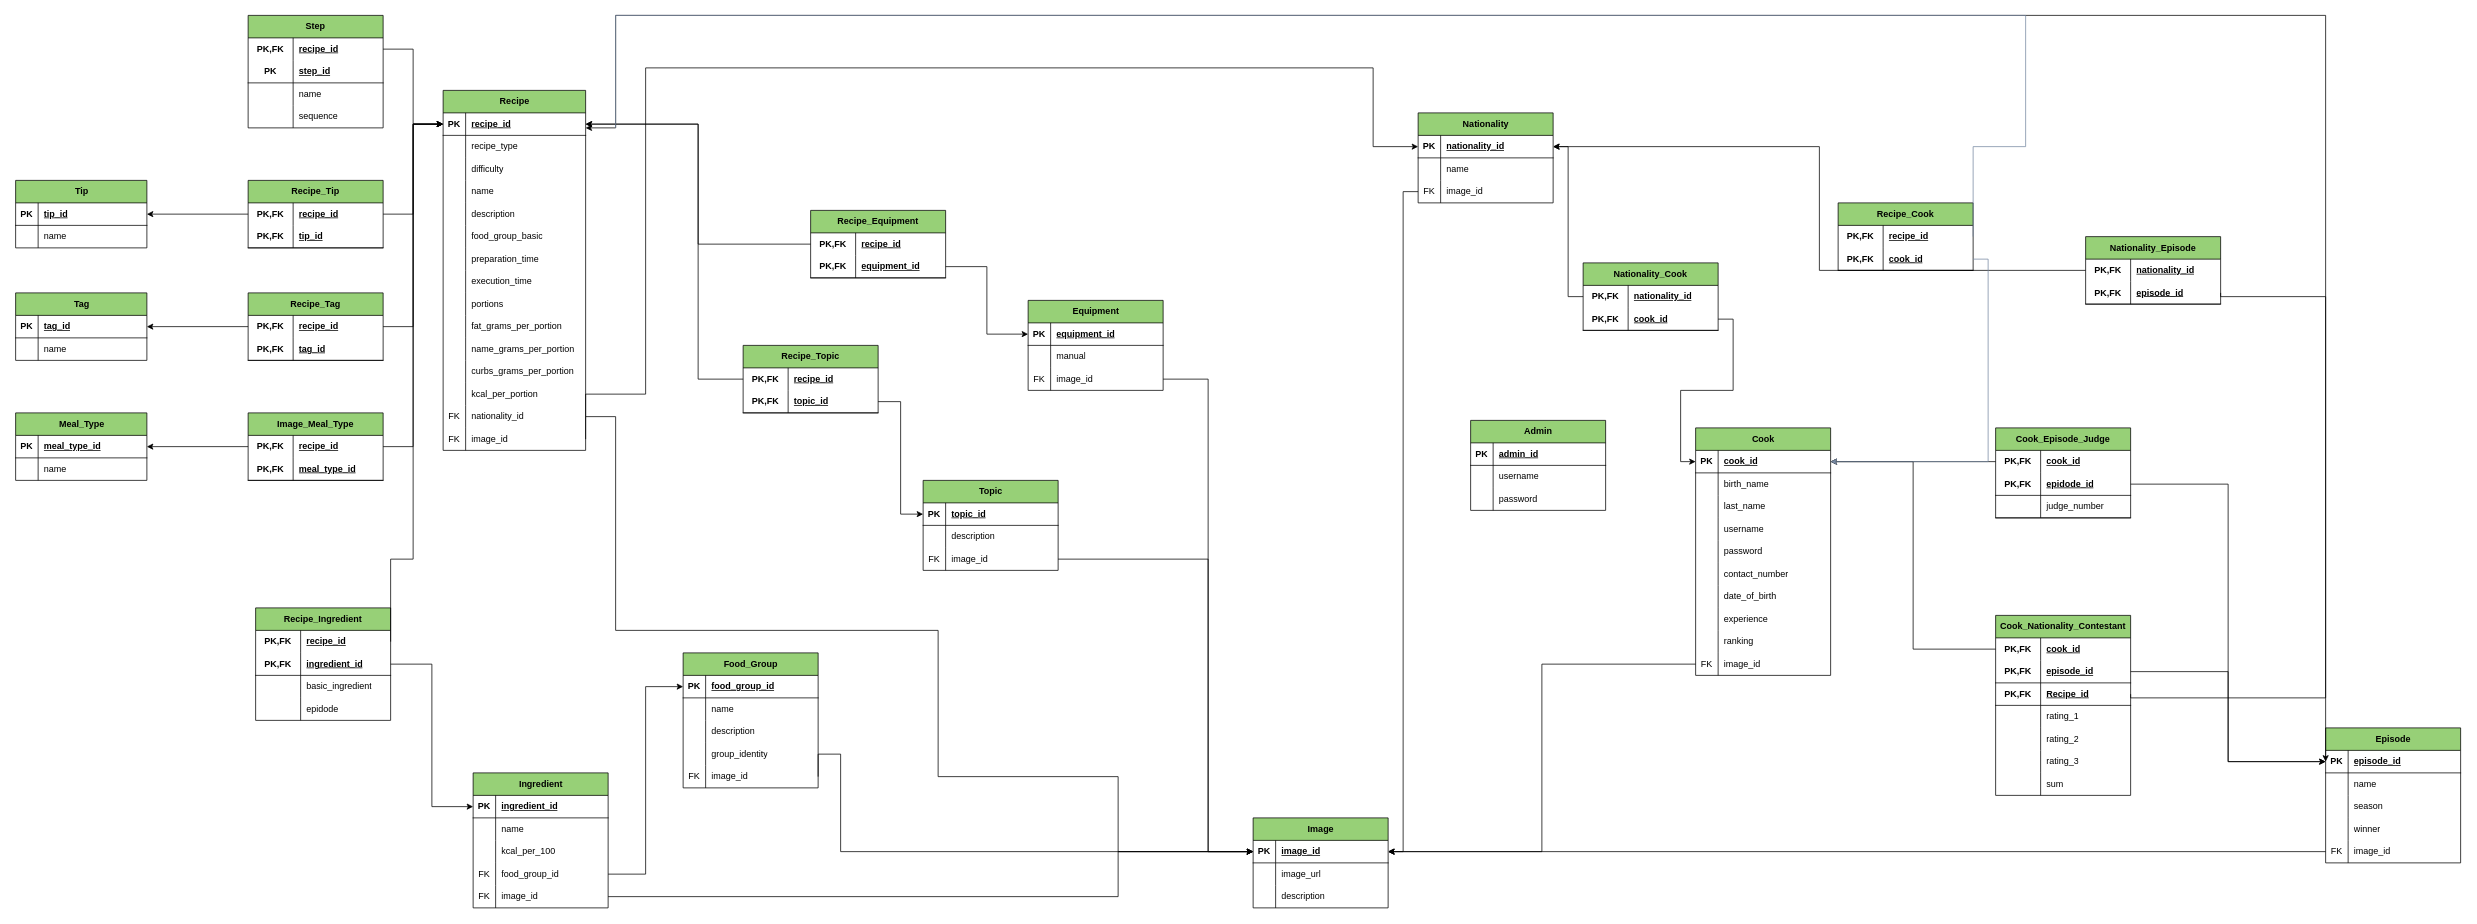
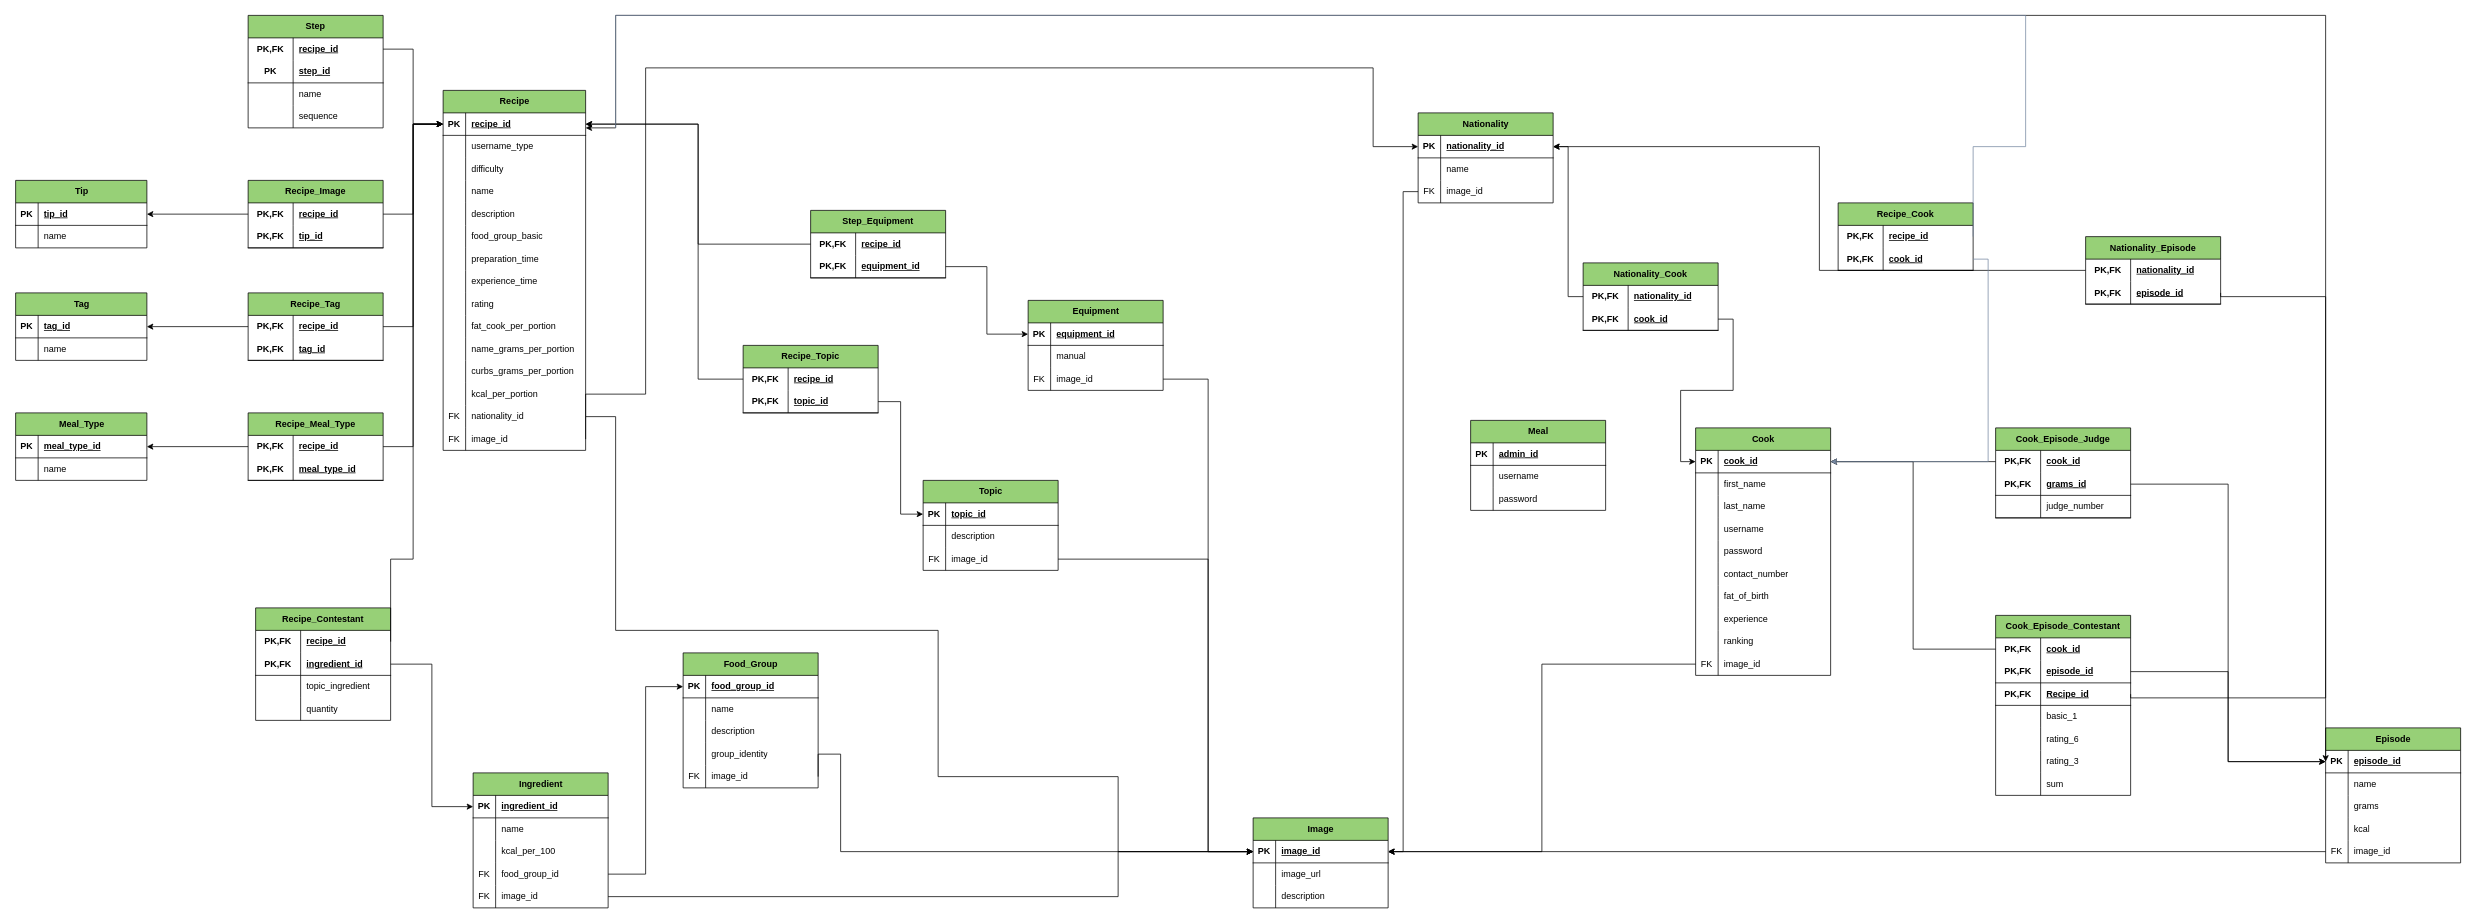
- <mxCell id="8" value="recipe_type" style="shape=partialRectangle;connectable=0;fillColor=none;top=0;left=0;bottom=0;right=0;align=left;spacingLeft=6;overflow=hidden;whiteSpace=wrap;html=1;" parent="6" vertex="1"><mxGeometry x="30" width="160" height="30" as="geometry"><mxRectangle width="160" height="30" as="alternateBounds" /></mxGeometry></mxCell>
+ <mxCell id="8" value="username_type" style="shape=partialRectangle;connectable=0;fillColor=none;top=0;left=0;bottom=0;right=0;align=left;spacingLeft=6;overflow=hidden;whiteSpace=wrap;html=1;" parent="6" vertex="1"><mxGeometry x="30" width="160" height="30" as="geometry"><mxRectangle width="160" height="30" as="alternateBounds" /></mxGeometry></mxCell>
- <mxCell id="107" value="Recipe_Tip" style="shape=table;startSize=30;container=1;collapsible=1;childLayout=tableLayout;fixedRows=1;rowLines=0;fontStyle=1;align=center;resizeLast=1;html=1;whiteSpace=wrap;fillColor=#97D077;" parent="1" vertex="1"><mxGeometry x="330" y="240" width="180" height="90" as="geometry" /></mxCell>
+ <mxCell id="107" value="Recipe_Image" style="shape=table;startSize=30;container=1;collapsible=1;childLayout=tableLayout;fixedRows=1;rowLines=0;fontStyle=1;align=center;resizeLast=1;html=1;whiteSpace=wrap;fillColor=#97D077;" parent="1" vertex="1"><mxGeometry x="330" y="240" width="180" height="90" as="geometry" /></mxCell>
- <mxCell id="147" value="Recipe_Equipment" style="shape=table;startSize=30;container=1;collapsible=1;childLayout=tableLayout;fixedRows=1;rowLines=0;fontStyle=1;align=center;resizeLast=1;html=1;whiteSpace=wrap;fillColor=#97D077;" parent="1" vertex="1"><mxGeometry x="1080" y="280" width="180" height="90" as="geometry" /></mxCell>
+ <mxCell id="147" value="Step_Equipment" style="shape=table;startSize=30;container=1;collapsible=1;childLayout=tableLayout;fixedRows=1;rowLines=0;fontStyle=1;align=center;resizeLast=1;html=1;whiteSpace=wrap;fillColor=#97D077;" parent="1" vertex="1"><mxGeometry x="1080" y="280" width="180" height="90" as="geometry" /></mxCell>
- <mxCell id="26" value="execution_time" style="shape=partialRectangle;connectable=0;fillColor=none;top=0;left=0;bottom=0;right=0;align=left;spacingLeft=6;overflow=hidden;whiteSpace=wrap;html=1;" parent="24" vertex="1"><mxGeometry x="30" width="160" height="30" as="geometry"><mxRectangle width="160" height="30" as="alternateBounds" /></mxGeometry></mxCell>
+ <mxCell id="26" value="experience_time" style="shape=partialRectangle;connectable=0;fillColor=none;top=0;left=0;bottom=0;right=0;align=left;spacingLeft=6;overflow=hidden;whiteSpace=wrap;html=1;" parent="24" vertex="1"><mxGeometry x="30" width="160" height="30" as="geometry"><mxRectangle width="160" height="30" as="alternateBounds" /></mxGeometry></mxCell>
- <mxCell id="29" value="portions" style="shape=partialRectangle;connectable=0;fillColor=none;top=0;left=0;bottom=0;right=0;align=left;spacingLeft=6;overflow=hidden;whiteSpace=wrap;html=1;" parent="27" vertex="1"><mxGeometry x="30" width="160" height="30" as="geometry"><mxRectangle width="160" height="30" as="alternateBounds" /></mxGeometry></mxCell>
+ <mxCell id="29" value="rating" style="shape=partialRectangle;connectable=0;fillColor=none;top=0;left=0;bottom=0;right=0;align=left;spacingLeft=6;overflow=hidden;whiteSpace=wrap;html=1;" parent="27" vertex="1"><mxGeometry x="30" width="160" height="30" as="geometry"><mxRectangle width="160" height="30" as="alternateBounds" /></mxGeometry></mxCell>
- <mxCell id="32" value="fat_grams_per_portion" style="shape=partialRectangle;connectable=0;fillColor=none;top=0;left=0;bottom=0;right=0;align=left;spacingLeft=6;overflow=hidden;whiteSpace=wrap;html=1;" parent="30" vertex="1"><mxGeometry x="30" width="160" height="30" as="geometry"><mxRectangle width="160" height="30" as="alternateBounds" /></mxGeometry></mxCell>
+ <mxCell id="32" value="fat_cook_per_portion" style="shape=partialRectangle;connectable=0;fillColor=none;top=0;left=0;bottom=0;right=0;align=left;spacingLeft=6;overflow=hidden;whiteSpace=wrap;html=1;" parent="30" vertex="1"><mxGeometry x="30" width="160" height="30" as="geometry"><mxRectangle width="160" height="30" as="alternateBounds" /></mxGeometry></mxCell>
- <mxCell id="100" value="Image_Meal_Type" style="shape=table;startSize=30;container=1;collapsible=1;childLayout=tableLayout;fixedRows=1;rowLines=0;fontStyle=1;align=center;resizeLast=1;html=1;whiteSpace=wrap;fillColor=#97D077;" parent="1" vertex="1"><mxGeometry x="330" y="550" width="180" height="90" as="geometry" /></mxCell>
+ <mxCell id="100" value="Recipe_Meal_Type" style="shape=table;startSize=30;container=1;collapsible=1;childLayout=tableLayout;fixedRows=1;rowLines=0;fontStyle=1;align=center;resizeLast=1;html=1;whiteSpace=wrap;fillColor=#97D077;" parent="1" vertex="1"><mxGeometry x="330" y="550" width="180" height="90" as="geometry" /></mxCell>
- <mxCell id="303" value="Admin" style="shape=table;startSize=30;container=1;collapsible=1;childLayout=tableLayout;fixedRows=1;rowLines=0;fontStyle=1;align=center;resizeLast=1;html=1;fillColor=#97D077;" parent="1" vertex="1"><mxGeometry x="1960" y="560" width="180" height="120" as="geometry" /></mxCell>
+ <mxCell id="303" value="Meal" style="shape=table;startSize=30;container=1;collapsible=1;childLayout=tableLayout;fixedRows=1;rowLines=0;fontStyle=1;align=center;resizeLast=1;html=1;fillColor=#97D077;" parent="1" vertex="1"><mxGeometry x="1960" y="560" width="180" height="120" as="geometry" /></mxCell>
- <mxCell id="187" value="birth_name" style="shape=partialRectangle;connectable=0;fillColor=none;top=0;left=0;bottom=0;right=0;align=left;spacingLeft=6;overflow=hidden;whiteSpace=wrap;html=1;" parent="185" vertex="1"><mxGeometry x="30" width="150" height="30" as="geometry"><mxRectangle width="150" height="30" as="alternateBounds" /></mxGeometry></mxCell>
+ <mxCell id="187" value="first_name" style="shape=partialRectangle;connectable=0;fillColor=none;top=0;left=0;bottom=0;right=0;align=left;spacingLeft=6;overflow=hidden;whiteSpace=wrap;html=1;" parent="185" vertex="1"><mxGeometry x="30" width="150" height="30" as="geometry"><mxRectangle width="150" height="30" as="alternateBounds" /></mxGeometry></mxCell>
- <mxCell id="256" value="epidode_id" style="shape=partialRectangle;connectable=0;fillColor=none;top=0;left=0;bottom=0;right=0;align=left;spacingLeft=6;fontStyle=5;overflow=hidden;html=1;whiteSpace=wrap;" parent="254" vertex="1"><mxGeometry x="60" width="120" height="30" as="geometry"><mxRectangle width="120" height="30" as="alternateBounds" /></mxGeometry></mxCell>
+ <mxCell id="256" value="grams_id" style="shape=partialRectangle;connectable=0;fillColor=none;top=0;left=0;bottom=0;right=0;align=left;spacingLeft=6;fontStyle=5;overflow=hidden;html=1;whiteSpace=wrap;" parent="254" vertex="1"><mxGeometry x="60" width="120" height="30" as="geometry"><mxRectangle width="120" height="30" as="alternateBounds" /></mxGeometry></mxCell>
- <mxCell id="202" value="date_of_birth" style="shape=partialRectangle;connectable=0;fillColor=none;top=0;left=0;bottom=0;right=0;align=left;spacingLeft=6;overflow=hidden;whiteSpace=wrap;html=1;" parent="200" vertex="1"><mxGeometry x="30" width="150" height="30" as="geometry"><mxRectangle width="150" height="30" as="alternateBounds" /></mxGeometry></mxCell>
+ <mxCell id="202" value="fat_of_birth" style="shape=partialRectangle;connectable=0;fillColor=none;top=0;left=0;bottom=0;right=0;align=left;spacingLeft=6;overflow=hidden;whiteSpace=wrap;html=1;" parent="200" vertex="1"><mxGeometry x="30" width="150" height="30" as="geometry"><mxRectangle width="150" height="30" as="alternateBounds" /></mxGeometry></mxCell>
- <mxCell id="80" value="Recipe_Ingredient" style="shape=table;startSize=30;container=1;collapsible=1;childLayout=tableLayout;fixedRows=1;rowLines=0;fontStyle=1;align=center;resizeLast=1;html=1;whiteSpace=wrap;fillColor=#97D077;" parent="1" vertex="1"><mxGeometry x="340" y="810" width="180" height="150" as="geometry" /></mxCell>
+ <mxCell id="80" value="Recipe_Contestant" style="shape=table;startSize=30;container=1;collapsible=1;childLayout=tableLayout;fixedRows=1;rowLines=0;fontStyle=1;align=center;resizeLast=1;html=1;whiteSpace=wrap;fillColor=#97D077;" parent="1" vertex="1"><mxGeometry x="340" y="810" width="180" height="150" as="geometry" /></mxCell>
- <mxCell id="228" value="Cook_Nationality_Contestant" style="shape=table;startSize=30;container=1;collapsible=1;childLayout=tableLayout;fixedRows=1;rowLines=0;fontStyle=1;align=center;resizeLast=1;html=1;whiteSpace=wrap;fillColor=#97D077;" parent="1" vertex="1"><mxGeometry x="2660" y="820" width="180" height="240" as="geometry" /></mxCell>
+ <mxCell id="228" value="Cook_Episode_Contestant" style="shape=table;startSize=30;container=1;collapsible=1;childLayout=tableLayout;fixedRows=1;rowLines=0;fontStyle=1;align=center;resizeLast=1;html=1;whiteSpace=wrap;fillColor=#97D077;" parent="1" vertex="1"><mxGeometry x="2660" y="820" width="180" height="240" as="geometry" /></mxCell>
- <mxCell id="89" value="basic_ingredient" style="shape=partialRectangle;connectable=0;fillColor=none;top=0;left=0;bottom=0;right=0;align=left;spacingLeft=6;overflow=hidden;html=1;whiteSpace=wrap;" parent="87" vertex="1"><mxGeometry x="60" width="120" height="30" as="geometry"><mxRectangle width="120" height="30" as="alternateBounds" /></mxGeometry></mxCell>
+ <mxCell id="89" value="topic_ingredient" style="shape=partialRectangle;connectable=0;fillColor=none;top=0;left=0;bottom=0;right=0;align=left;spacingLeft=6;overflow=hidden;html=1;whiteSpace=wrap;" parent="87" vertex="1"><mxGeometry x="60" width="120" height="30" as="geometry"><mxRectangle width="120" height="30" as="alternateBounds" /></mxGeometry></mxCell>
- <mxCell id="92" value="epidode" style="shape=partialRectangle;connectable=0;fillColor=none;top=0;left=0;bottom=0;right=0;align=left;spacingLeft=6;overflow=hidden;html=1;whiteSpace=wrap;" parent="90" vertex="1"><mxGeometry x="60" width="120" height="30" as="geometry"><mxRectangle width="120" height="30" as="alternateBounds" /></mxGeometry></mxCell>
+ <mxCell id="92" value="quantity" style="shape=partialRectangle;connectable=0;fillColor=none;top=0;left=0;bottom=0;right=0;align=left;spacingLeft=6;overflow=hidden;html=1;whiteSpace=wrap;" parent="90" vertex="1"><mxGeometry x="60" width="120" height="30" as="geometry"><mxRectangle width="120" height="30" as="alternateBounds" /></mxGeometry></mxCell>
- <mxCell id="240" value="rating_1" style="shape=partialRectangle;connectable=0;fillColor=none;top=0;left=0;bottom=0;right=0;align=left;spacingLeft=6;overflow=hidden;html=1;whiteSpace=wrap;" parent="238" vertex="1"><mxGeometry x="60" width="120" height="30" as="geometry"><mxRectangle width="120" height="30" as="alternateBounds" /></mxGeometry></mxCell>
+ <mxCell id="240" value="basic_1" style="shape=partialRectangle;connectable=0;fillColor=none;top=0;left=0;bottom=0;right=0;align=left;spacingLeft=6;overflow=hidden;html=1;whiteSpace=wrap;" parent="238" vertex="1"><mxGeometry x="60" width="120" height="30" as="geometry"><mxRectangle width="120" height="30" as="alternateBounds" /></mxGeometry></mxCell>
- <mxCell id="243" value="rating_2" style="shape=partialRectangle;connectable=0;fillColor=none;top=0;left=0;bottom=0;right=0;align=left;spacingLeft=6;overflow=hidden;html=1;whiteSpace=wrap;" parent="241" vertex="1"><mxGeometry x="60" width="120" height="30" as="geometry"><mxRectangle width="120" height="30" as="alternateBounds" /></mxGeometry></mxCell>
+ <mxCell id="243" value="rating_6" style="shape=partialRectangle;connectable=0;fillColor=none;top=0;left=0;bottom=0;right=0;align=left;spacingLeft=6;overflow=hidden;html=1;whiteSpace=wrap;" parent="241" vertex="1"><mxGeometry x="60" width="120" height="30" as="geometry"><mxRectangle width="120" height="30" as="alternateBounds" /></mxGeometry></mxCell>
- <mxCell id="221" value="season" style="shape=partialRectangle;connectable=0;fillColor=none;top=0;left=0;bottom=0;right=0;align=left;spacingLeft=6;overflow=hidden;whiteSpace=wrap;html=1;" parent="219" vertex="1"><mxGeometry x="30" width="150" height="30" as="geometry"><mxRectangle width="150" height="30" as="alternateBounds" /></mxGeometry></mxCell>
+ <mxCell id="221" value="grams" style="shape=partialRectangle;connectable=0;fillColor=none;top=0;left=0;bottom=0;right=0;align=left;spacingLeft=6;overflow=hidden;whiteSpace=wrap;html=1;" parent="219" vertex="1"><mxGeometry x="30" width="150" height="30" as="geometry"><mxRectangle width="150" height="30" as="alternateBounds" /></mxGeometry></mxCell>
- <mxCell id="224" value="winner" style="shape=partialRectangle;connectable=0;fillColor=none;top=0;left=0;bottom=0;right=0;align=left;spacingLeft=6;overflow=hidden;whiteSpace=wrap;html=1;" parent="222" vertex="1"><mxGeometry x="30" width="150" height="30" as="geometry"><mxRectangle width="150" height="30" as="alternateBounds" /></mxGeometry></mxCell>
+ <mxCell id="224" value="kcal" style="shape=partialRectangle;connectable=0;fillColor=none;top=0;left=0;bottom=0;right=0;align=left;spacingLeft=6;overflow=hidden;whiteSpace=wrap;html=1;" parent="222" vertex="1"><mxGeometry x="30" width="150" height="30" as="geometry"><mxRectangle width="150" height="30" as="alternateBounds" /></mxGeometry></mxCell>
